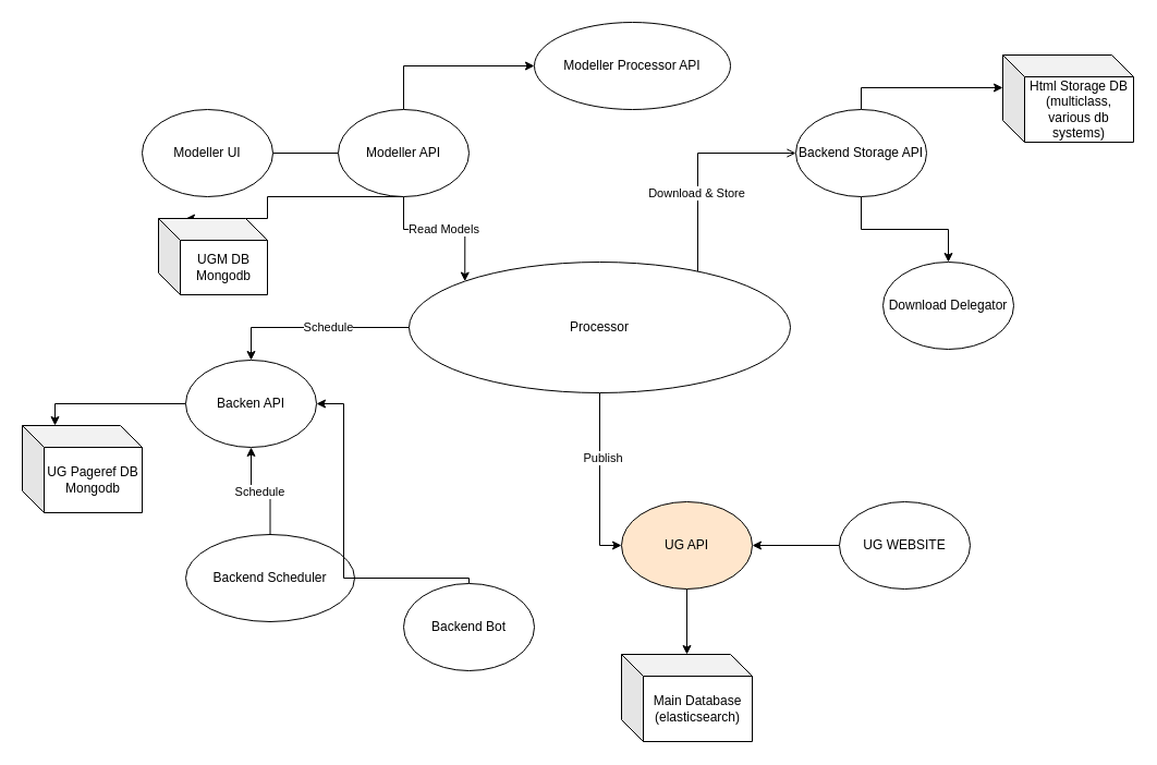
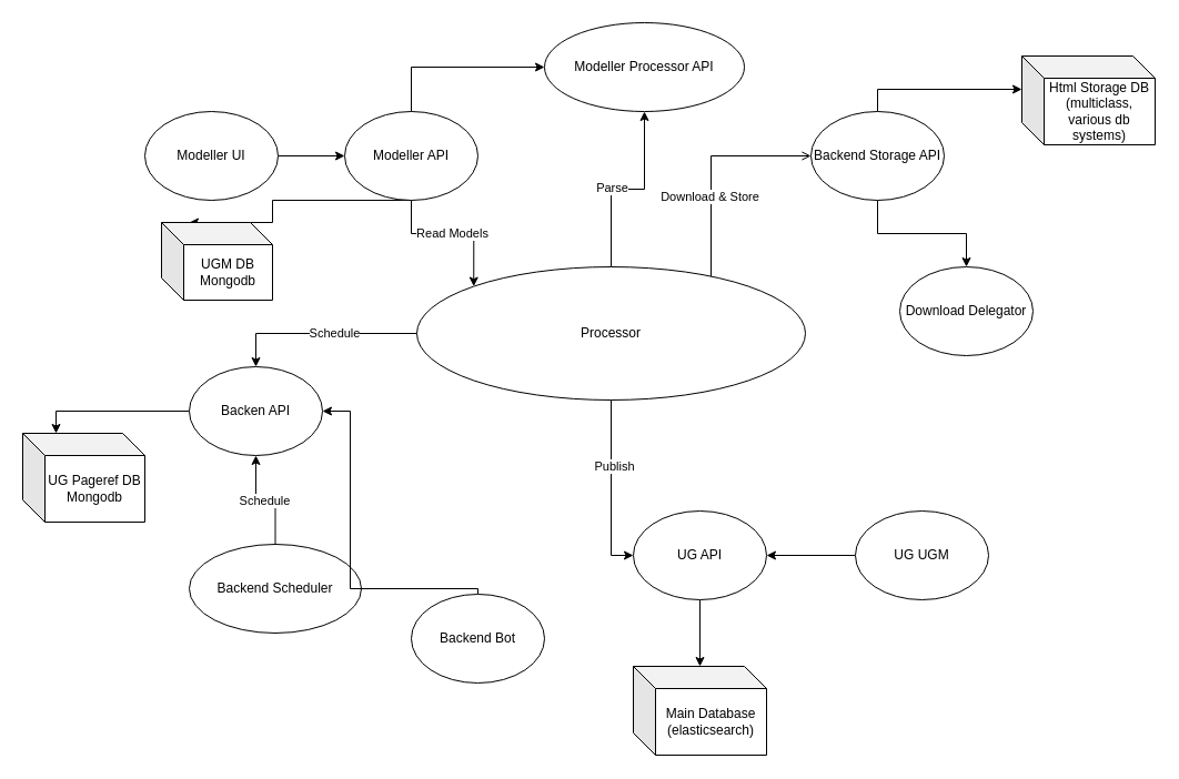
- <mxCell id="2" value="" style="edgeStyle=orthogonalEdgeStyle;rounded=0;orthogonalLoop=1;jettySize=auto;html=1;endArrow=none;" edge="1" parent="1" source="3" target="7"><mxGeometry relative="1" as="geometry" /></mxCell>
+ <mxCell id="2" value="" style="edgeStyle=orthogonalEdgeStyle;rounded=0;orthogonalLoop=1;jettySize=auto;html=1;" edge="1" parent="1" source="3" target="7"><mxGeometry relative="1" as="geometry" /></mxCell>
+ <mxCell id="9" style="edgeStyle=orthogonalEdgeStyle;rounded=0;orthogonalLoop=1;jettySize=auto;html=1;entryX=0.5;entryY=1;entryDx=0;entryDy=0;" edge="1" parent="1" source="17" target="8"><mxGeometry relative="1" as="geometry" /></mxCell>
+ <mxCell id="10" value="Parse" style="edgeLabel;html=1;align=center;verticalAlign=middle;resizable=0;points=[];" vertex="1" connectable="0" parent="9"><mxGeometry x="-0.171" y="2" relative="1" as="geometry"><mxPoint as="offset" /></mxGeometry></mxCell>
- <mxCell id="28" value="UG API" style="ellipse;whiteSpace=wrap;html=1;fillColor=#ffe6cc;" vertex="1" parent="1"><mxGeometry x="570" y="460" width="120" height="80" as="geometry" /></mxCell>
+ <mxCell id="28" value="UG API" style="ellipse;whiteSpace=wrap;html=1;" vertex="1" parent="1"><mxGeometry x="570" y="460" width="120" height="80" as="geometry" /></mxCell>
- <mxCell id="30" value="UG WEBSITE" style="ellipse;whiteSpace=wrap;html=1;" vertex="1" parent="1"><mxGeometry x="770" y="460" width="120" height="80" as="geometry" /></mxCell>
+ <mxCell id="30" value="UG UGM" style="ellipse;whiteSpace=wrap;html=1;" vertex="1" parent="1"><mxGeometry x="770" y="460" width="120" height="80" as="geometry" /></mxCell>
